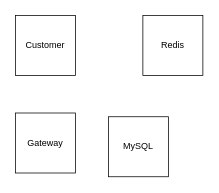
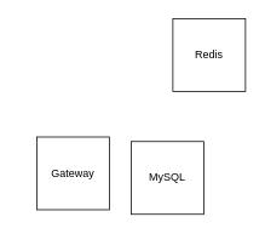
- <mxCell id="3" value="Customer" style="whiteSpace=wrap;html=1;aspect=fixed;" vertex="1" parent="1"><mxGeometry x="20" y="20" width="80" height="80" as="geometry" /></mxCell>
- <mxCell id="5" value="Gateway" style="whiteSpace=wrap;html=1;aspect=fixed;" vertex="1" parent="1"><mxGeometry x="20" y="150" width="80" height="80" as="geometry" /></mxCell>
+ <mxCell id="5" value="Gateway" style="whiteSpace=wrap;html=1;aspect=fixed;" vertex="1" parent="1"><mxGeometry x="40" y="150" width="80" height="80" as="geometry" /></mxCell>
